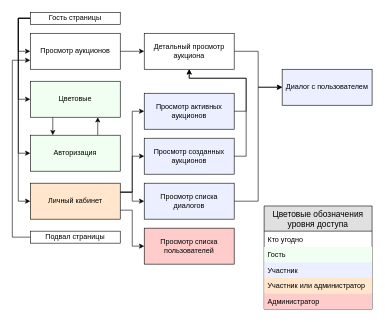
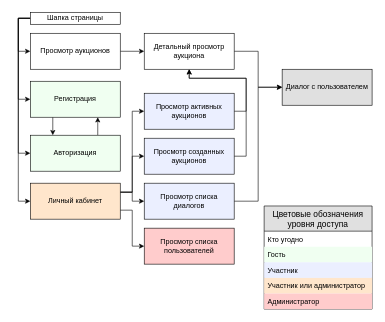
- <mxCell id="14" value="Гость страницы" style="rounded=0;whiteSpace=wrap;html=1;fillColor=#FFFFFF;" vertex="1" parent="1"><mxGeometry x="50" y="20" width="150" height="20" as="geometry" /></mxCell>
+ <mxCell id="14" value="Шапка страницы" style="rounded=0;whiteSpace=wrap;html=1;fillColor=#FFFFFF;" vertex="1" parent="1"><mxGeometry x="50" y="20" width="150" height="20" as="geometry" /></mxCell>
- <mxCell id="30" value="Диалог с пользователем" style="rounded=0;whiteSpace=wrap;html=1;fillColor=#EBEFFF;" vertex="1" parent="1"><mxGeometry x="470" y="115" width="150" height="60" as="geometry" /></mxCell>
+ <mxCell id="30" value="Диалог с пользователем" style="rounded=0;whiteSpace=wrap;html=1;fillColor=#e0e0e0;" vertex="1" parent="1"><mxGeometry x="470" y="115" width="150" height="60" as="geometry" /></mxCell>
- <mxCell id="7" value="Цветовые" style="rounded=0;whiteSpace=wrap;html=1;fillColor=#F0FFF1;" vertex="1" parent="1"><mxGeometry x="50" y="135" width="150" height="60" as="geometry" /></mxCell>
+ <mxCell id="7" value="Регистрация" style="rounded=0;whiteSpace=wrap;html=1;fillColor=#F0FFF1;" vertex="1" parent="1"><mxGeometry x="50" y="135" width="150" height="60" as="geometry" /></mxCell>
- <mxCell id="15" style="edgeStyle=orthogonalEdgeStyle;rounded=0;orthogonalLoop=1;jettySize=auto;html=1;exitX=0;exitY=0.5;exitDx=0;exitDy=0;entryX=0;entryY=0.75;entryDx=0;entryDy=0;" edge="1" parent="1" source="16" target="3"><mxGeometry relative="1" as="geometry"><mxPoint x="50" y="85" as="targetPoint" /><Array as="points"><mxPoint x="20" y="395" /><mxPoint x="20" y="100" /></Array></mxGeometry></mxCell>
- <mxCell id="16" value="Подвал страницы" style="rounded=0;whiteSpace=wrap;html=1;fillColor=#FFFFFF;" vertex="1" parent="1"><mxGeometry x="50" y="385" width="150" height="20" as="geometry" /></mxCell>
